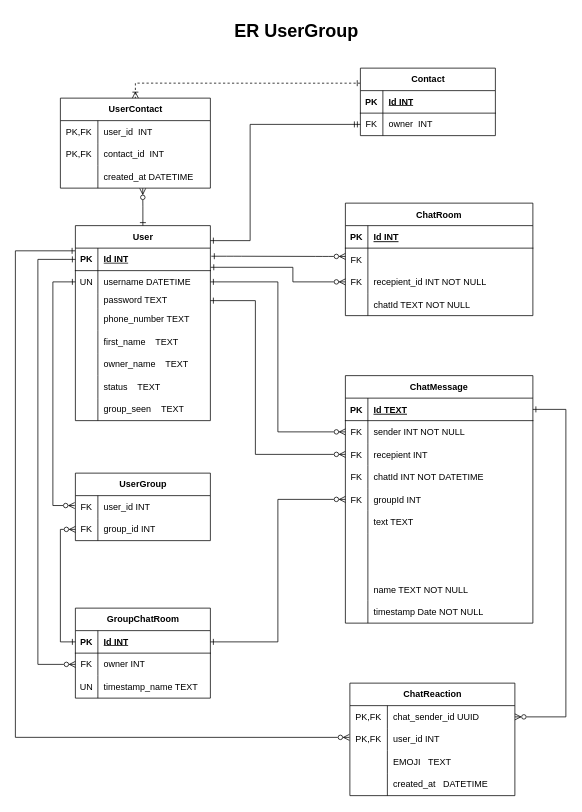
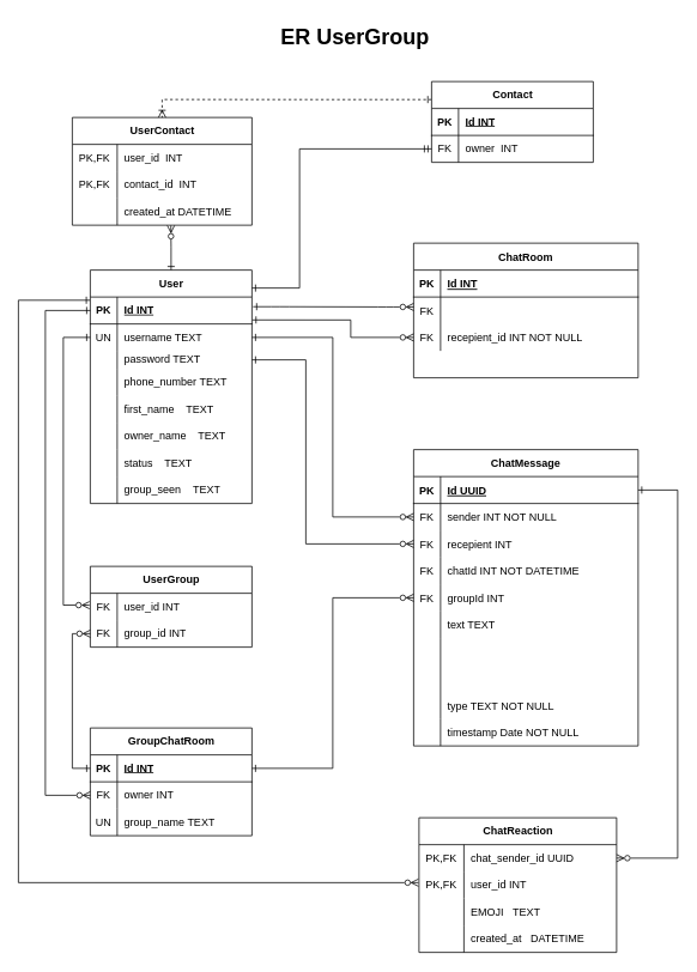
- <mxCell id="22" value="username DATETIME" style="shape=partialRectangle;connectable=0;fillColor=none;top=0;left=0;bottom=0;right=0;align=left;spacingLeft=6;overflow=hidden;whiteSpace=wrap;html=1;" parent="20" vertex="1"><mxGeometry x="30" width="150" height="30" as="geometry"><mxRectangle width="150" height="30" as="alternateBounds" /></mxGeometry></mxCell>
+ <mxCell id="22" value="username TEXT" style="shape=partialRectangle;connectable=0;fillColor=none;top=0;left=0;bottom=0;right=0;align=left;spacingLeft=6;overflow=hidden;whiteSpace=wrap;html=1;" parent="20" vertex="1"><mxGeometry x="30" width="150" height="30" as="geometry"><mxRectangle width="150" height="30" as="alternateBounds" /></mxGeometry></mxCell>
- <mxCell id="14" value="chatId TEXT NOT NULL" style="shape=partialRectangle;overflow=hidden;connectable=0;fillColor=none;top=0;left=0;bottom=0;right=0;align=left;spacingLeft=6;" parent="12" vertex="1"><mxGeometry x="30" width="220" height="30" as="geometry"><mxRectangle width="220" height="30" as="alternateBounds" /></mxGeometry></mxCell>
- <mxCell id="62" value="Id TEXT" style="shape=partialRectangle;overflow=hidden;connectable=0;fillColor=none;top=0;left=0;bottom=0;right=0;align=left;spacingLeft=6;fontStyle=5;" parent="60" vertex="1"><mxGeometry x="30" width="220" height="30" as="geometry"><mxRectangle width="220" height="30" as="alternateBounds" /></mxGeometry></mxCell>
+ <mxCell id="62" value="Id UUID" style="shape=partialRectangle;overflow=hidden;connectable=0;fillColor=none;top=0;left=0;bottom=0;right=0;align=left;spacingLeft=6;fontStyle=5;" parent="60" vertex="1"><mxGeometry x="30" width="220" height="30" as="geometry"><mxRectangle width="220" height="30" as="alternateBounds" /></mxGeometry></mxCell>
- <mxCell id="84" value="name TEXT NOT NULL" style="shape=partialRectangle;overflow=hidden;connectable=0;fillColor=none;top=0;left=0;bottom=0;right=0;align=left;spacingLeft=6;" parent="82" vertex="1"><mxGeometry x="30" width="220" height="30" as="geometry"><mxRectangle width="220" height="30" as="alternateBounds" /></mxGeometry></mxCell>
+ <mxCell id="84" value="type TEXT NOT NULL" style="shape=partialRectangle;overflow=hidden;connectable=0;fillColor=none;top=0;left=0;bottom=0;right=0;align=left;spacingLeft=6;" parent="82" vertex="1"><mxGeometry x="30" width="220" height="30" as="geometry"><mxRectangle width="220" height="30" as="alternateBounds" /></mxGeometry></mxCell>
- <mxCell id="50" value="timestamp_name TEXT" style="shape=partialRectangle;connectable=0;fillColor=none;top=0;left=0;bottom=0;right=0;align=left;spacingLeft=6;overflow=hidden;whiteSpace=wrap;html=1;" parent="48" vertex="1"><mxGeometry x="30" width="150" height="30" as="geometry"><mxRectangle width="150" height="30" as="alternateBounds" /></mxGeometry></mxCell>
+ <mxCell id="50" value="group_name TEXT" style="shape=partialRectangle;connectable=0;fillColor=none;top=0;left=0;bottom=0;right=0;align=left;spacingLeft=6;overflow=hidden;whiteSpace=wrap;html=1;" parent="48" vertex="1"><mxGeometry x="30" width="150" height="30" as="geometry"><mxRectangle width="150" height="30" as="alternateBounds" /></mxGeometry></mxCell>
